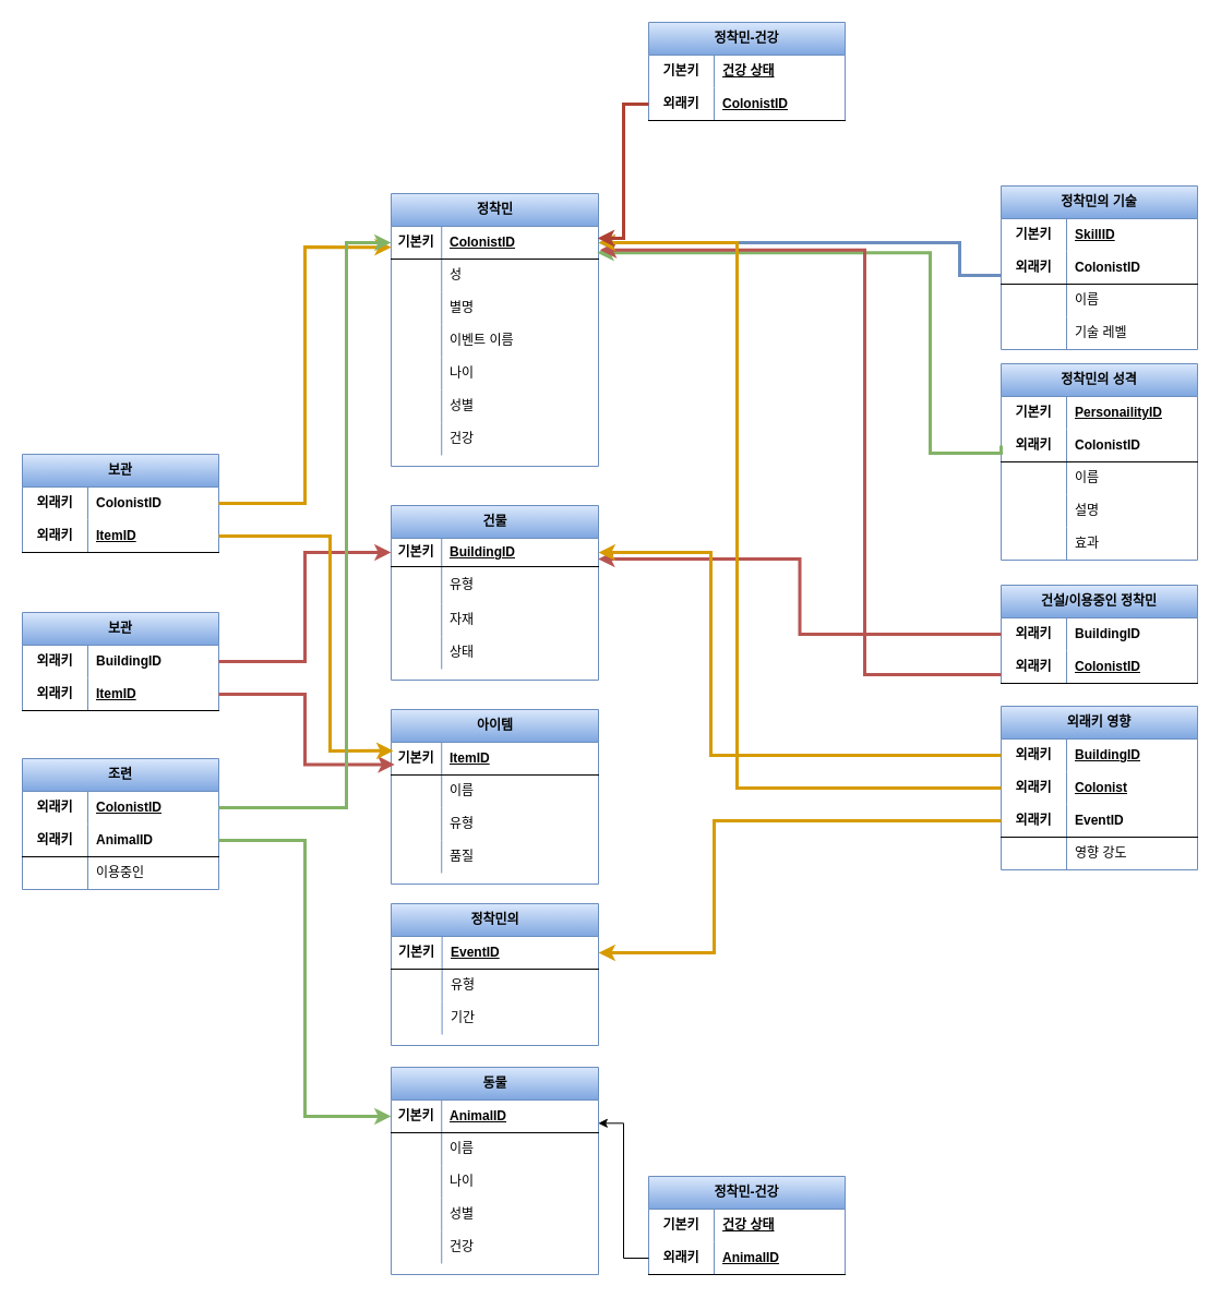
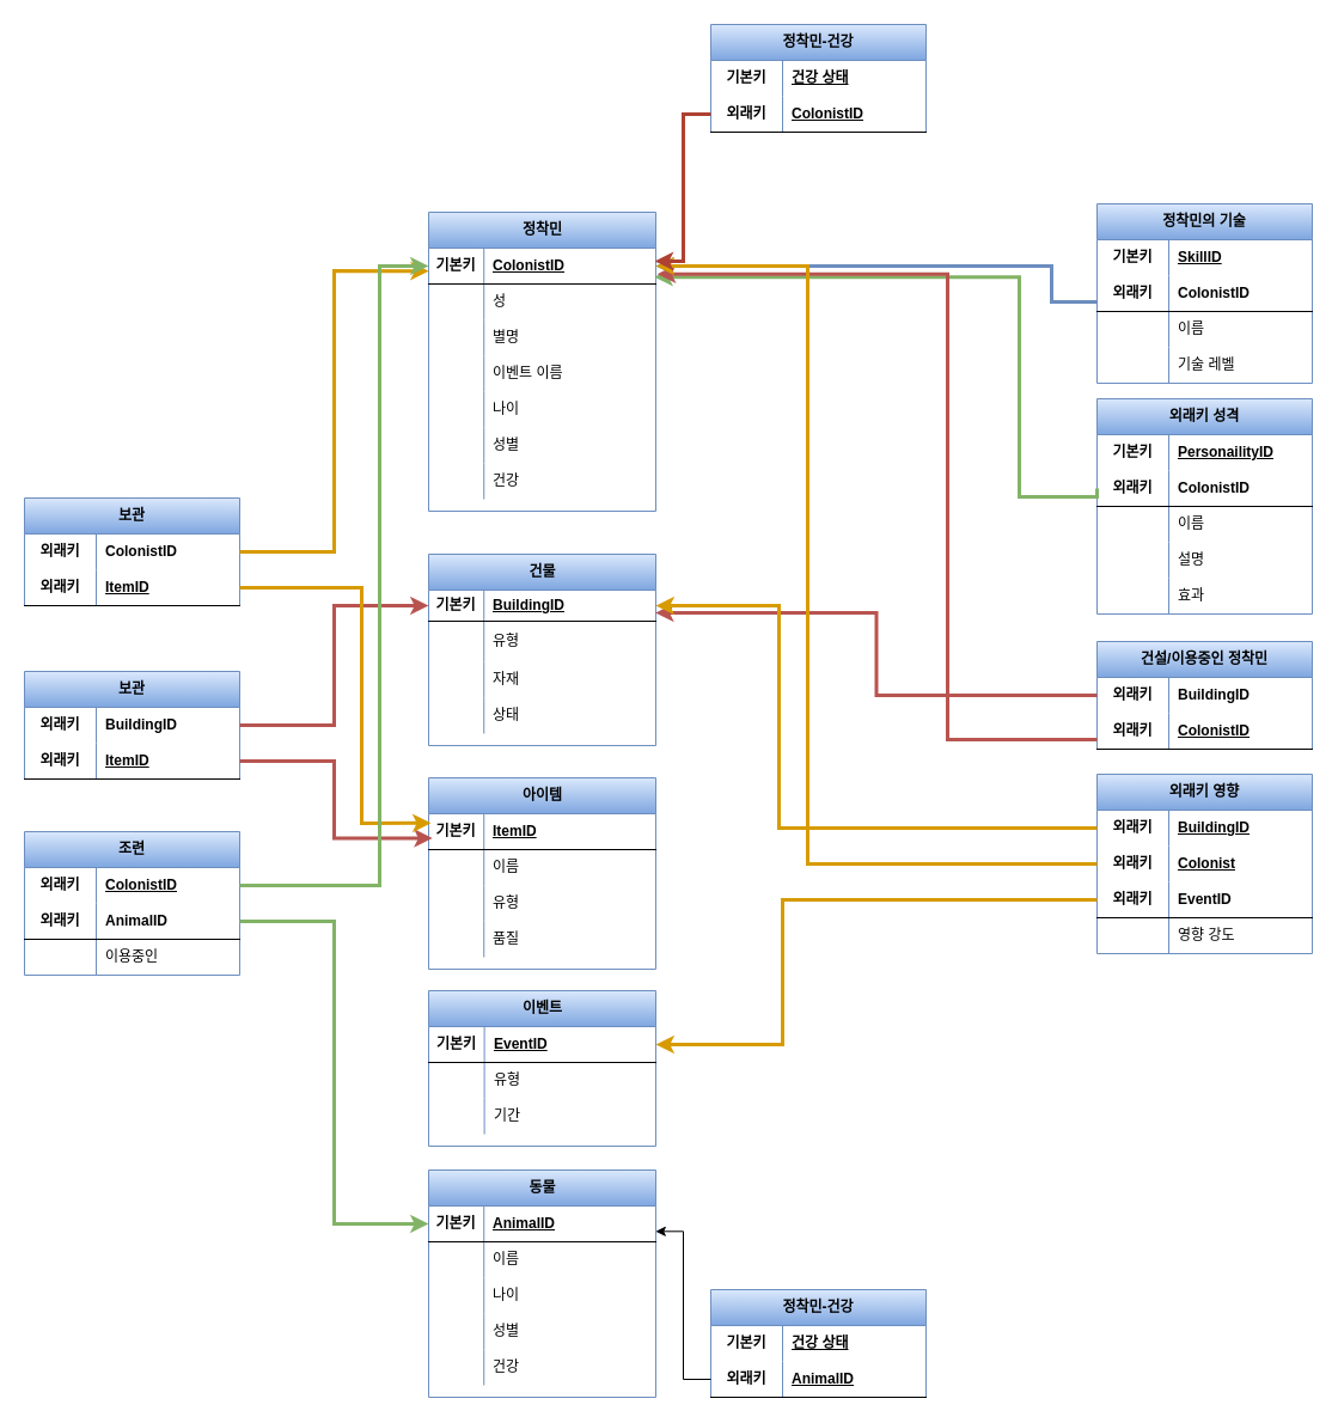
- <mxCell id="90" value="정착민의 성격" style="shape=table;startSize=30;container=1;collapsible=1;childLayout=tableLayout;fixedRows=1;rowLines=0;fontStyle=1;align=center;resizeLast=1;html=1;whiteSpace=wrap;fillColor=#dae8fc;gradientColor=#7ea6e0;strokeColor=#6c8ebf;" vertex="1" parent="1"><mxGeometry x="917" y="333" width="180" height="180" as="geometry" /></mxCell>
+ <mxCell id="90" value="외래키 성격" style="shape=table;startSize=30;container=1;collapsible=1;childLayout=tableLayout;fixedRows=1;rowLines=0;fontStyle=1;align=center;resizeLast=1;html=1;whiteSpace=wrap;fillColor=#dae8fc;gradientColor=#7ea6e0;strokeColor=#6c8ebf;" vertex="1" parent="1"><mxGeometry x="917" y="333" width="180" height="180" as="geometry" /></mxCell>
- <mxCell id="50" value="정착민의" style="shape=table;startSize=30;container=1;collapsible=1;childLayout=tableLayout;fixedRows=1;rowLines=0;fontStyle=1;align=center;resizeLast=1;html=1;fillColor=#dae8fc;strokeColor=#6c8ebf;gradientColor=#7ea6e0;" vertex="1" parent="1"><mxGeometry x="358" y="828" width="190" height="130" as="geometry" /></mxCell>
+ <mxCell id="50" value="이벤트" style="shape=table;startSize=30;container=1;collapsible=1;childLayout=tableLayout;fixedRows=1;rowLines=0;fontStyle=1;align=center;resizeLast=1;html=1;fillColor=#dae8fc;strokeColor=#6c8ebf;gradientColor=#7ea6e0;" vertex="1" parent="1"><mxGeometry x="358" y="828" width="190" height="130" as="geometry" /></mxCell>
